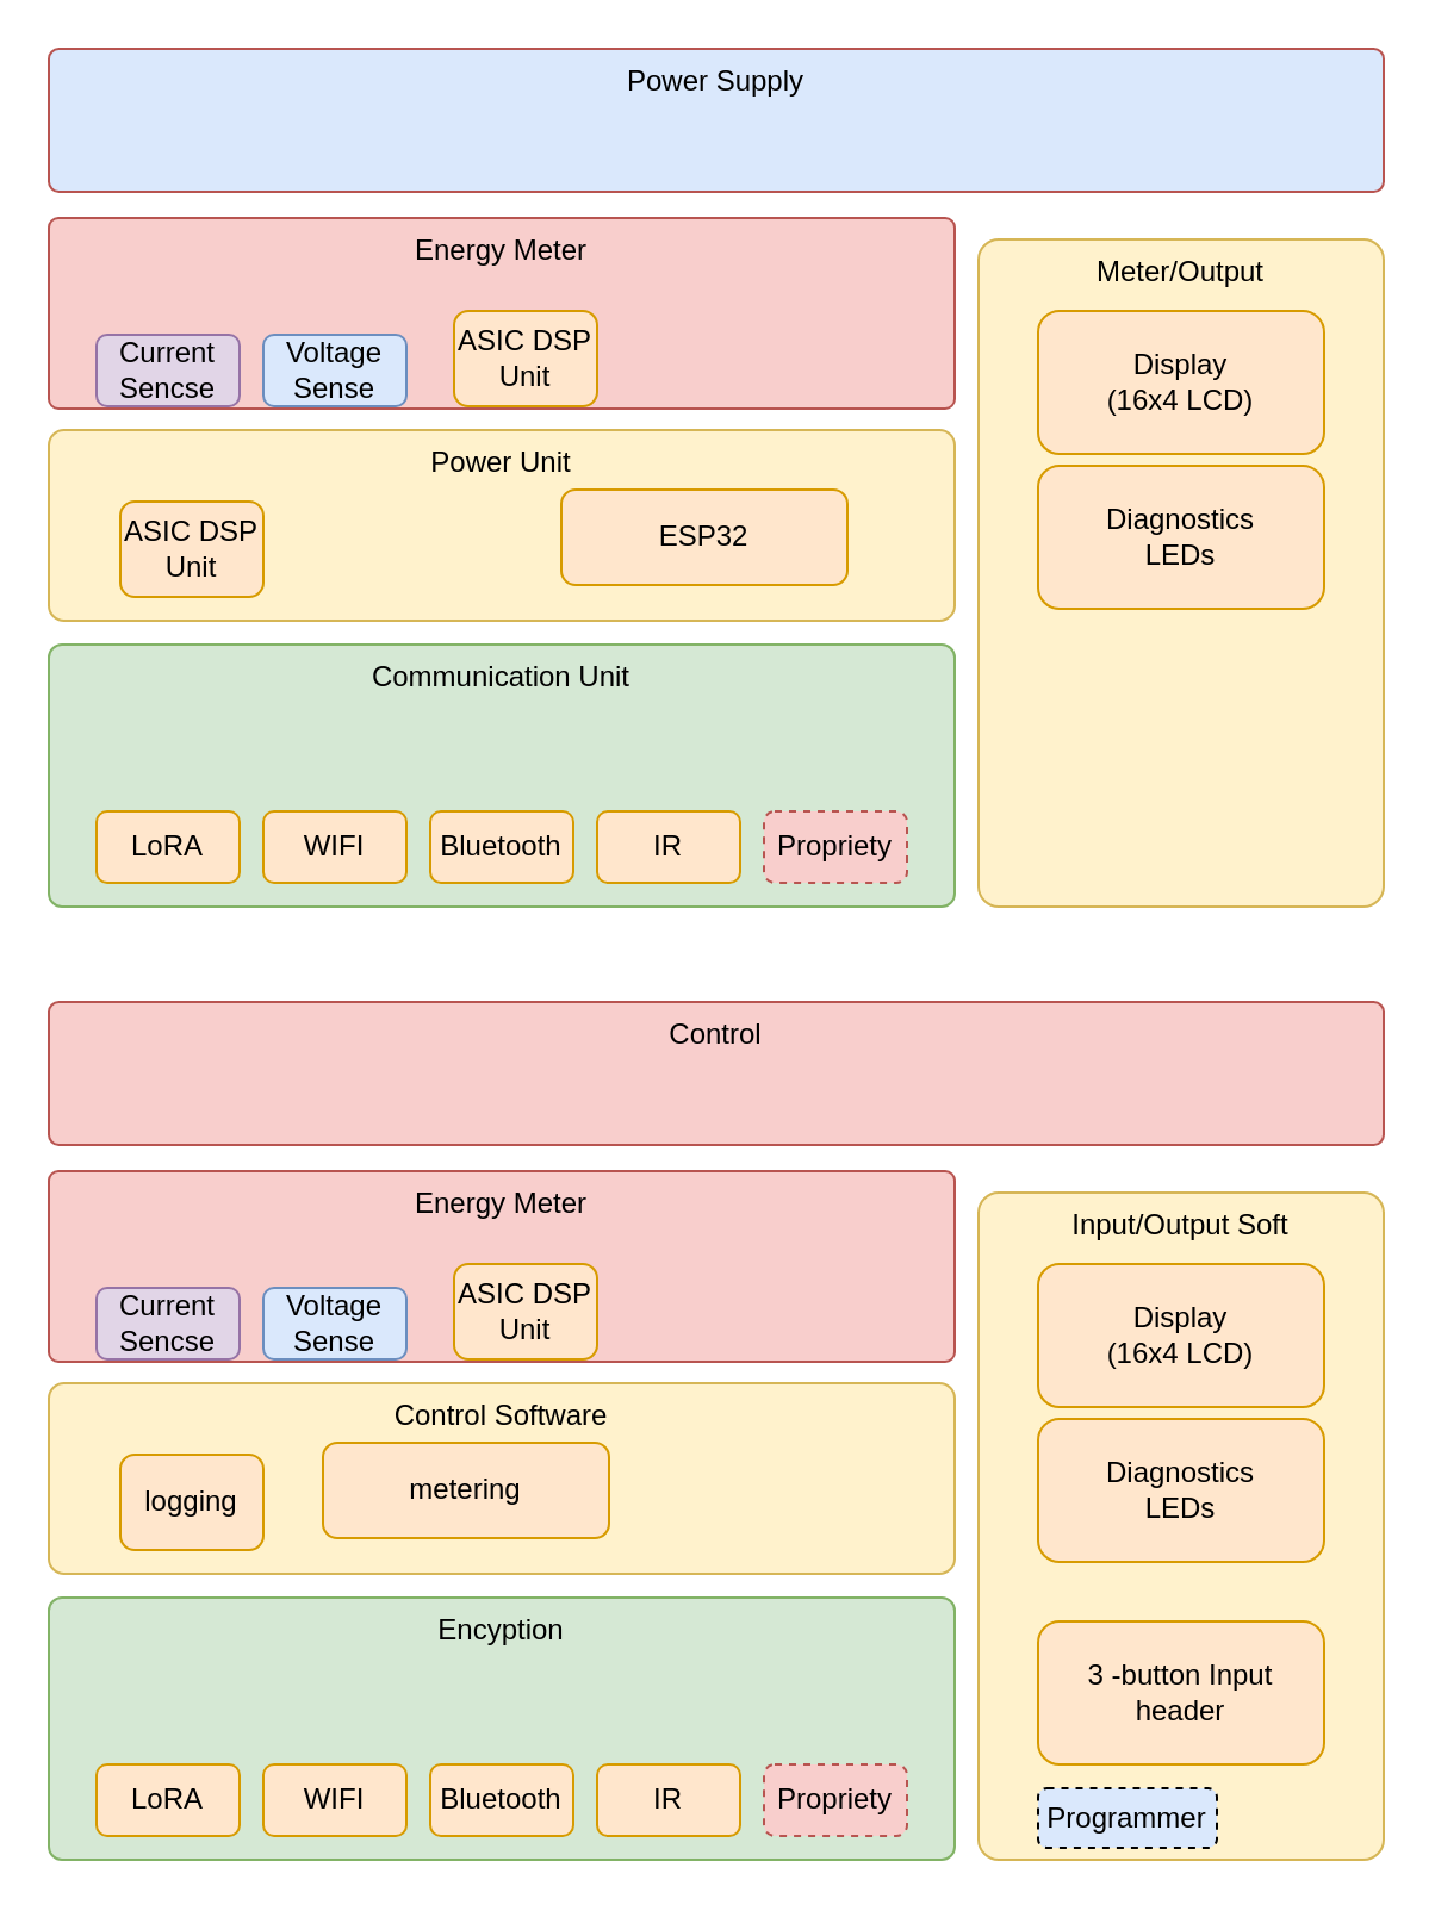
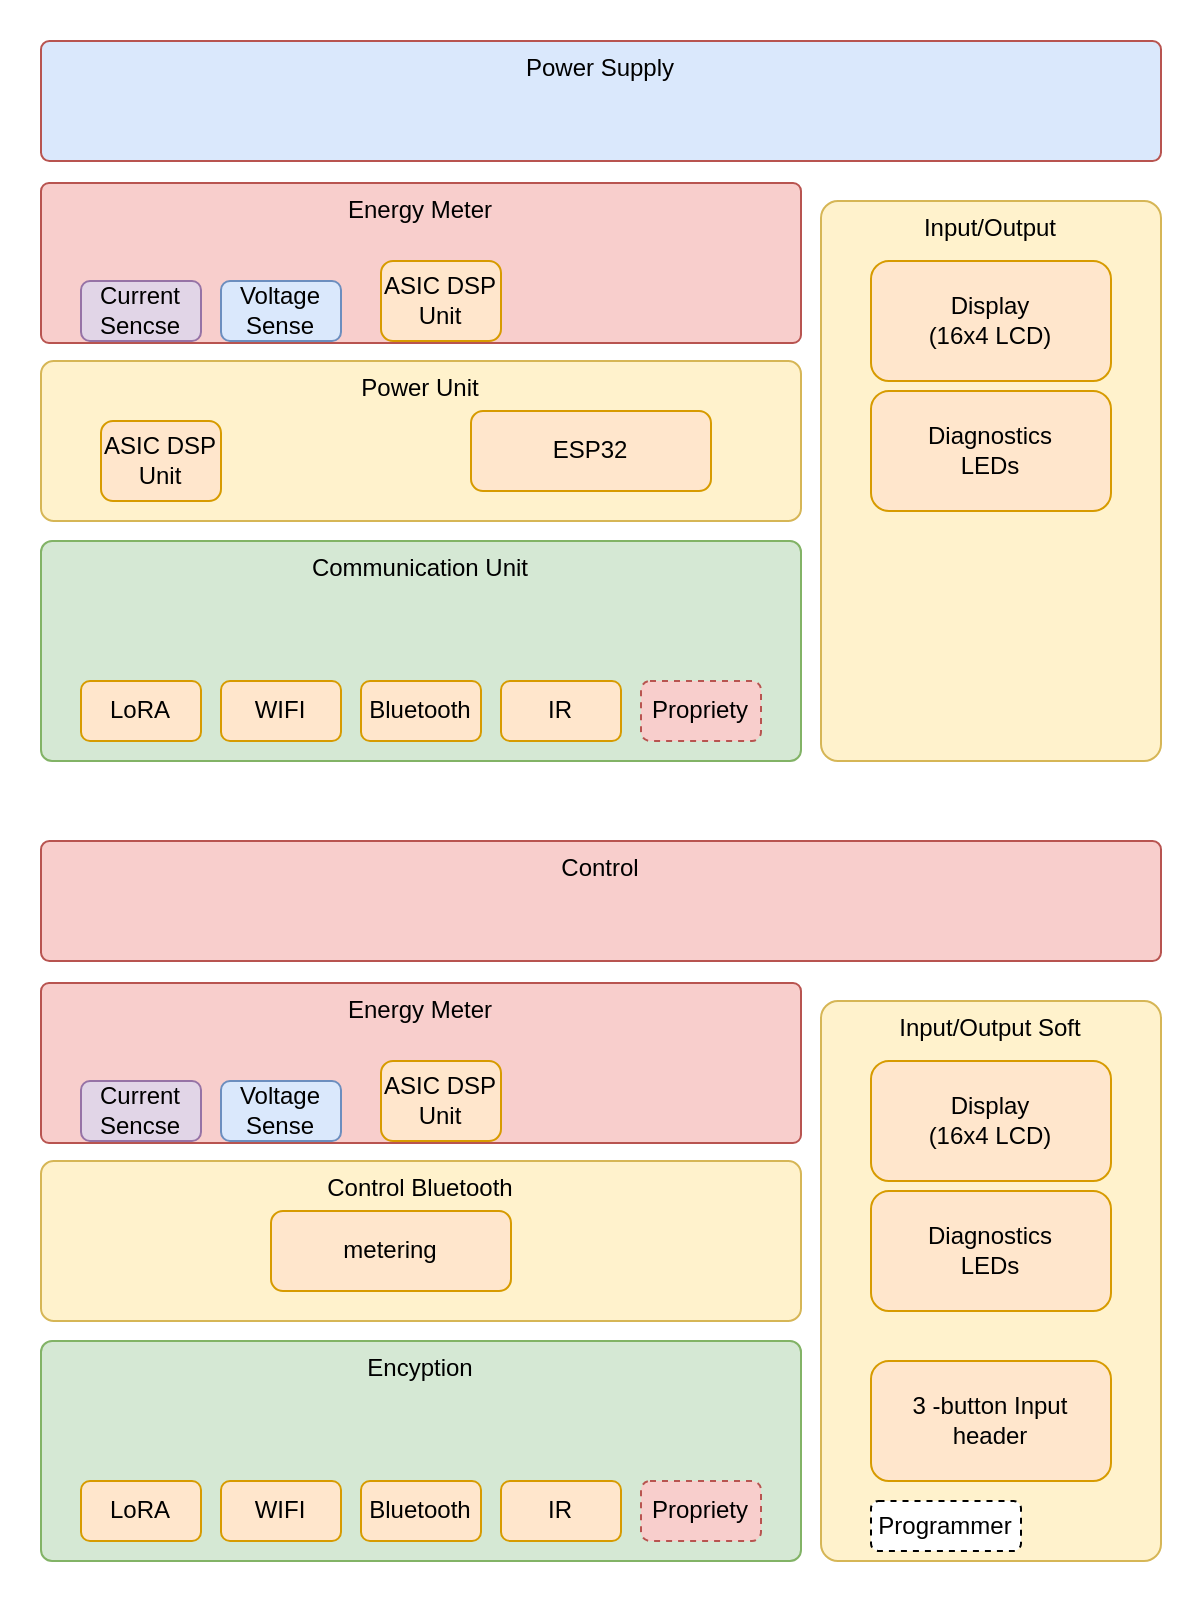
- <mxCell id="2" value="Meter/Output" style="rounded=1;whiteSpace=wrap;html=1;verticalAlign=top;arcSize=5;fillColor=#fff2cc;strokeColor=#d6b656;" vertex="1" parent="1"><mxGeometry x="410" y="100" width="170" height="280" as="geometry" /></mxCell>
+ <mxCell id="2" value="Input/Output" style="rounded=1;whiteSpace=wrap;html=1;verticalAlign=top;arcSize=5;fillColor=#fff2cc;strokeColor=#d6b656;" vertex="1" parent="1"><mxGeometry x="410" y="100" width="170" height="280" as="geometry" /></mxCell>
- <mxCell id="24" value="&lt;div&gt;Control Software&lt;/div&gt;&lt;div&gt;&lt;br&gt;&lt;/div&gt;" style="rounded=1;whiteSpace=wrap;html=1;verticalAlign=top;fillColor=#fff2cc;strokeColor=#d6b656;arcSize=8;" vertex="1" parent="1"><mxGeometry x="20" y="580" width="380" height="80" as="geometry" /></mxCell>
+ <mxCell id="24" value="&lt;div&gt;Control Bluetooth&lt;/div&gt;&lt;div&gt;&lt;br&gt;&lt;/div&gt;" style="rounded=1;whiteSpace=wrap;html=1;verticalAlign=top;fillColor=#fff2cc;strokeColor=#d6b656;arcSize=8;" vertex="1" parent="1"><mxGeometry x="20" y="580" width="380" height="80" as="geometry" /></mxCell>
- <mxCell id="35" value="logging" style="rounded=1;whiteSpace=wrap;html=1;fillColor=#ffe6cc;strokeColor=#d79b00;" vertex="1" parent="1"><mxGeometry x="50" y="610" width="60" height="40" as="geometry" /></mxCell>
- <mxCell id="37" value="Programmer" style="rounded=1;whiteSpace=wrap;html=1;dashed=1;fillColor=#dae8fc;" vertex="1" parent="1"><mxGeometry x="435" y="750" width="75" height="25" as="geometry" /></mxCell>
+ <mxCell id="37" value="Programmer" style="rounded=1;whiteSpace=wrap;html=1;dashed=1;" vertex="1" parent="1"><mxGeometry x="435" y="750" width="75" height="25" as="geometry" /></mxCell>
